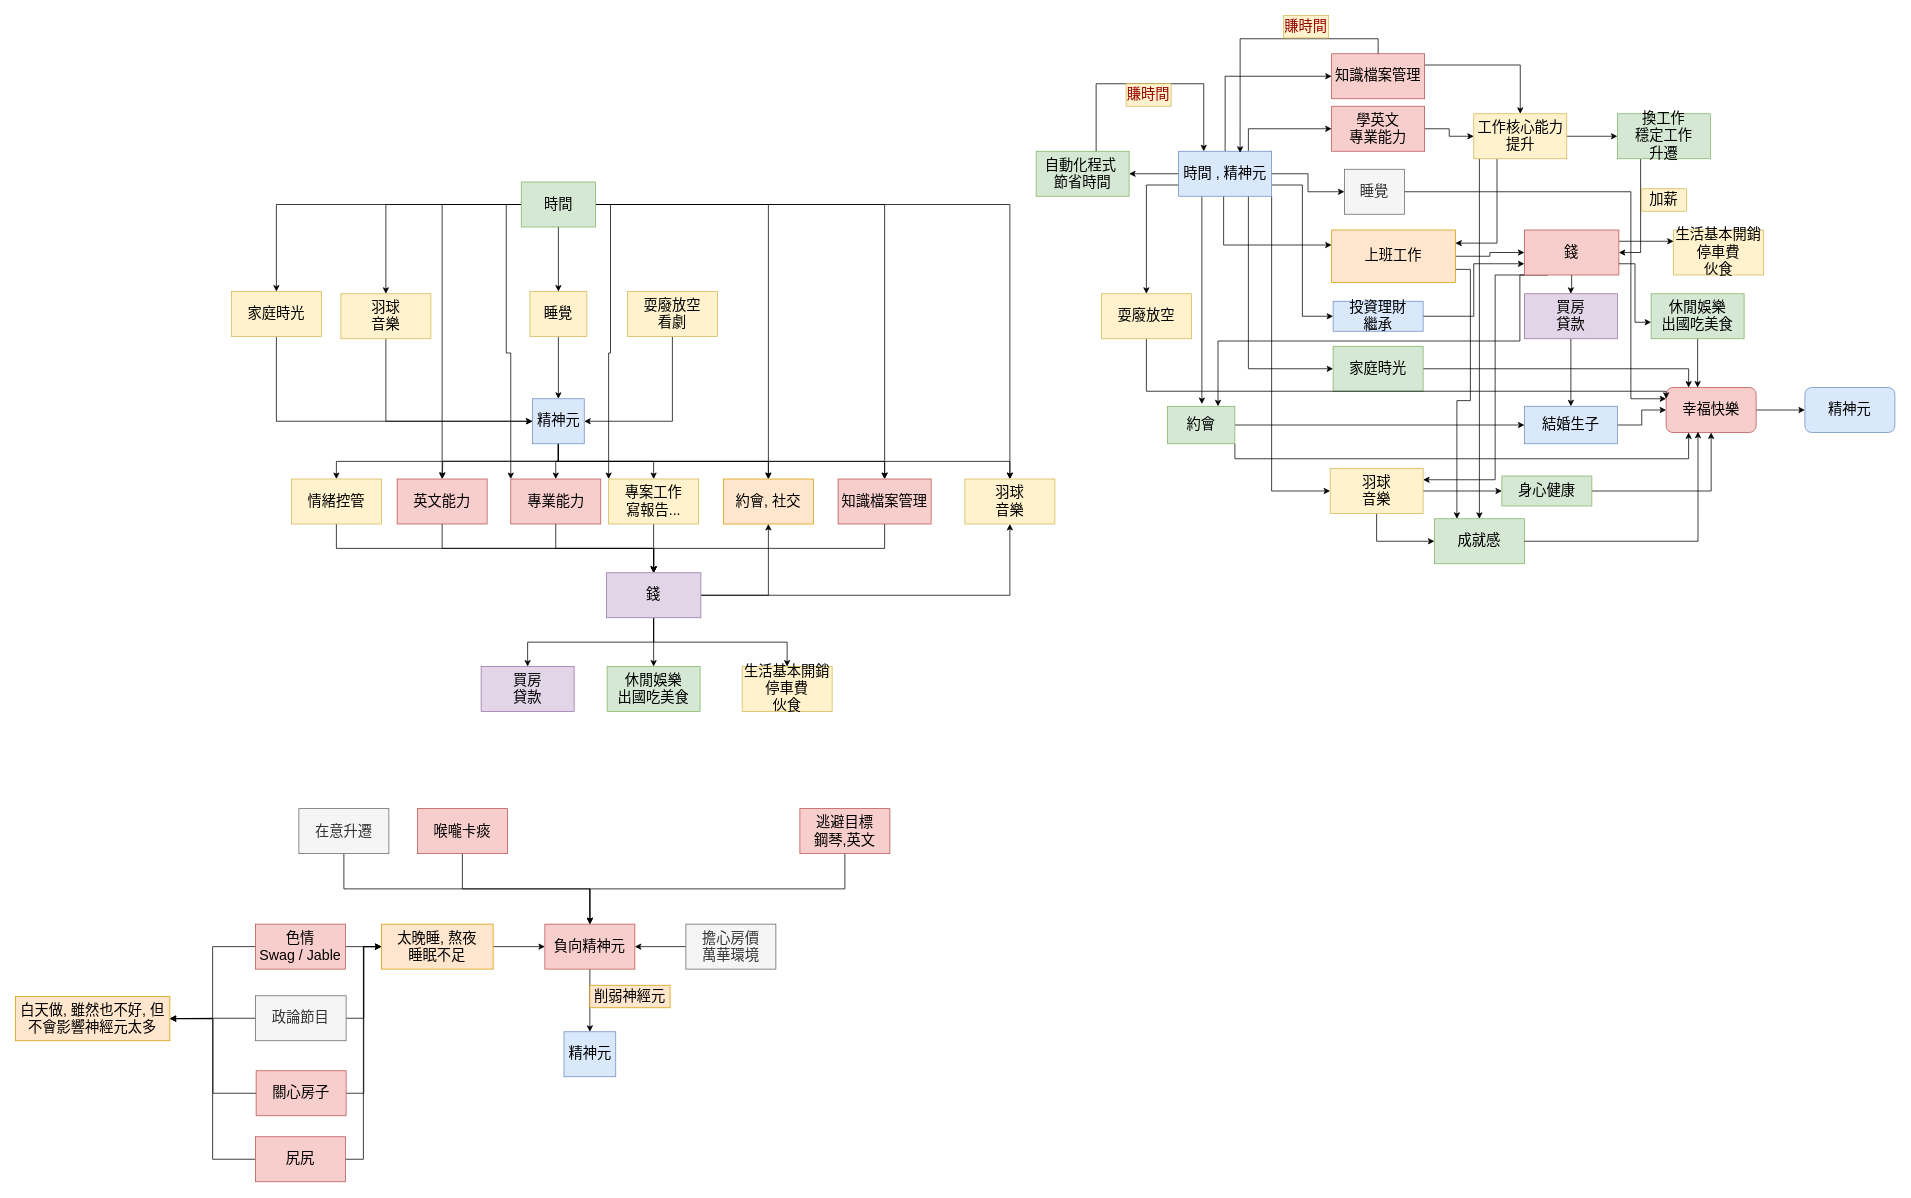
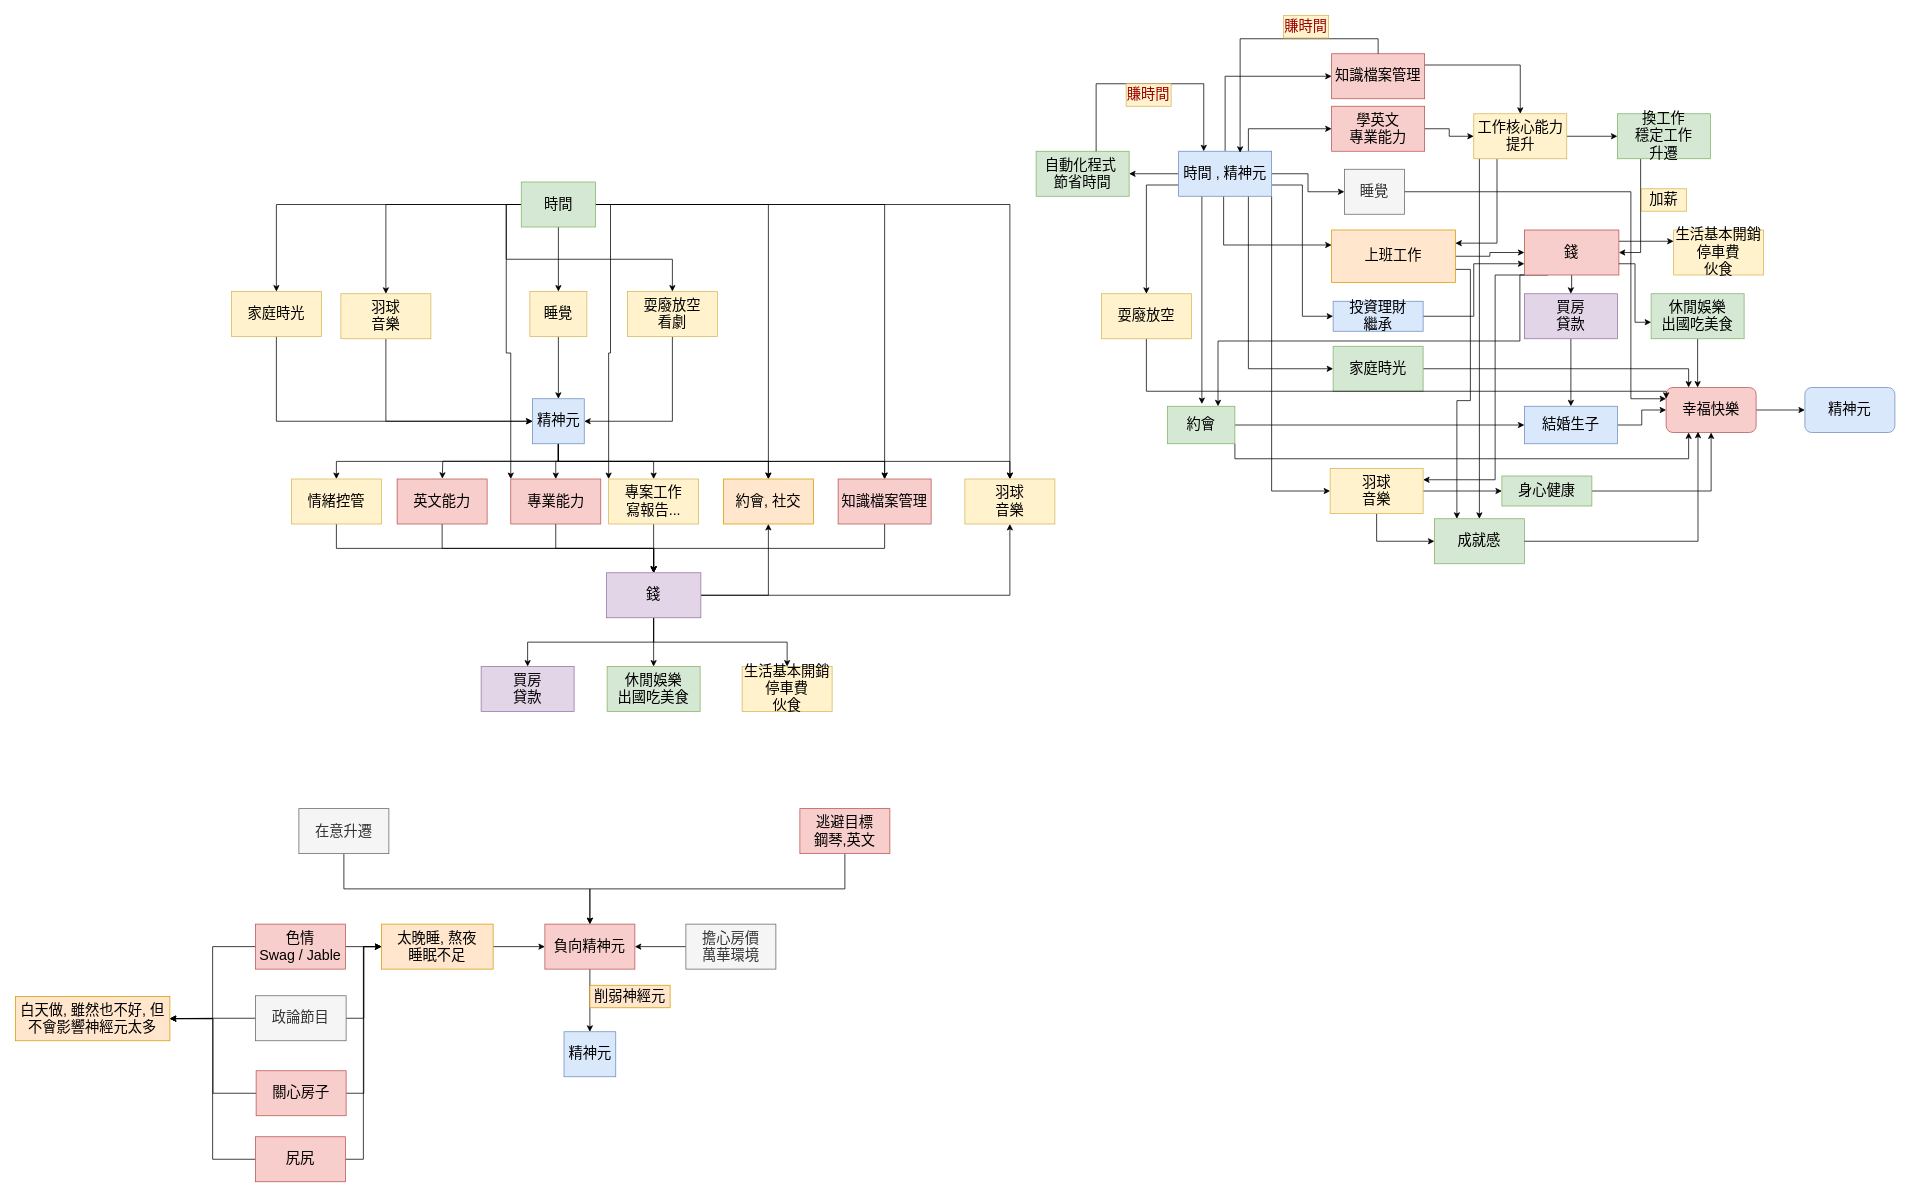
- <mxCell id="85" style="edgeStyle=orthogonalEdgeStyle;rounded=0;orthogonalLoop=1;jettySize=auto;html=1;exitX=0;exitY=0.5;exitDx=0;exitDy=0;" parent="1" source="88" target="95" edge="1"><mxGeometry relative="1" as="geometry" /></mxCell>
+ <mxCell id="85" style="edgeStyle=orthogonalEdgeStyle;rounded=0;orthogonalLoop=1;jettySize=auto;html=1;exitX=0;exitY=0.5;exitDx=0;exitDy=0;" parent="1" source="88" target="78" edge="1"><mxGeometry relative="1" as="geometry" /></mxCell>
- <mxCell id="122" value="喉嚨卡痰" style="rounded=0;whiteSpace=wrap;html=1;fontSize=19;fillColor=#f8cecc;strokeColor=#b85450;" parent="1" vertex="1"><mxGeometry x="556" y="1077.5" width="120" height="60" as="geometry" /></mxCell>
- <mxCell id="121" style="edgeStyle=orthogonalEdgeStyle;rounded=0;orthogonalLoop=1;jettySize=auto;html=1;exitX=0.5;exitY=1;exitDx=0;exitDy=0;fontSize=19;" parent="1" source="122" target="114" edge="1"><mxGeometry relative="1" as="geometry" /></mxCell>
